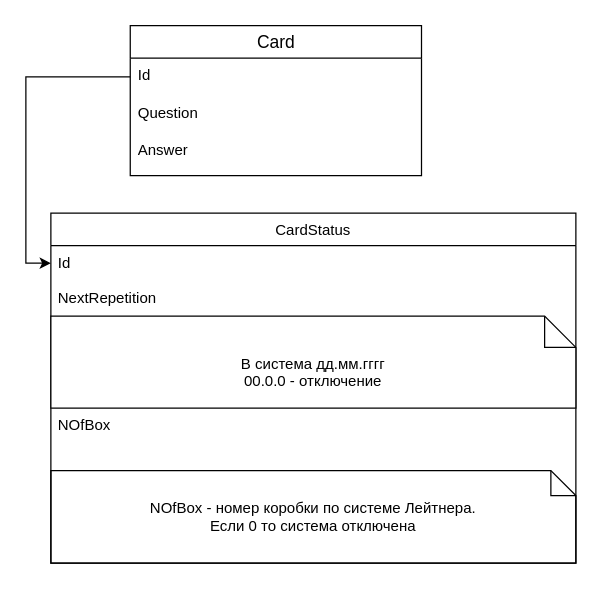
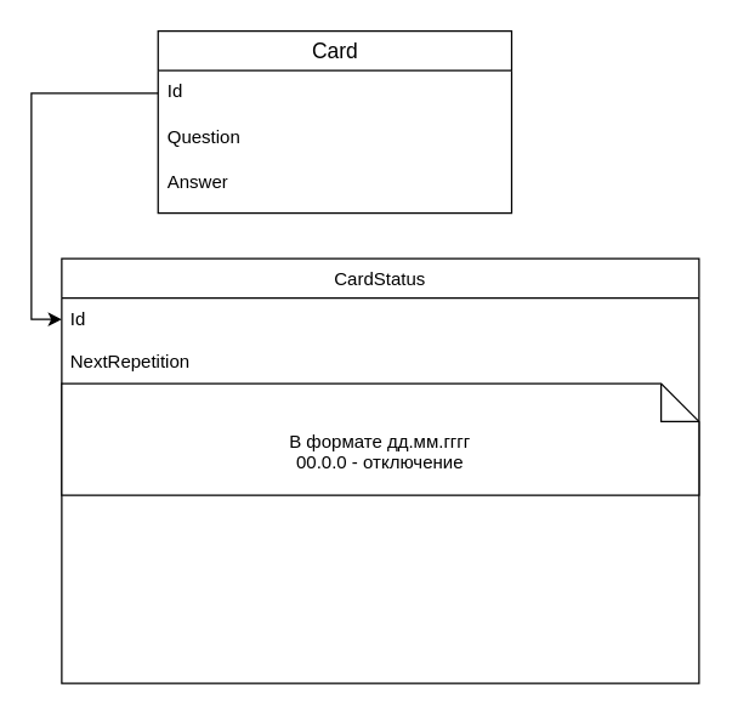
- <mxCell id="10" value="В система дд.мм.гггг&lt;br&gt;00.0.0 - отключение" style="shape=note2;boundedLbl=1;whiteSpace=wrap;html=1;size=25;verticalAlign=top;align=center;" parent="7" vertex="1"><mxGeometry y="56.44" width="420" height="73.56" as="geometry" /></mxCell>
+ <mxCell id="10" value="В формате дд.мм.гггг&lt;br&gt;00.0.0 - отключение" style="shape=note2;boundedLbl=1;whiteSpace=wrap;html=1;size=25;verticalAlign=top;align=center;" parent="7" vertex="1"><mxGeometry y="56.44" width="420" height="73.56" as="geometry" /></mxCell>
- <mxCell id="11" value="NOfBox" style="text;strokeColor=none;fillColor=none;spacingLeft=4;spacingRight=4;overflow=hidden;rotatable=0;points=[[0,0.5],[1,0.5]];portConstraint=eastwest;fontSize=12;align=left;html=1;rounded=0;flipV=0;shadow=0;" parent="7" vertex="1"><mxGeometry y="130" width="420" height="40" as="geometry" /></mxCell>
- <mxCell id="12" value="&lt;div&gt;NOfBox - номер коробки по системе Лейтнера.&lt;/div&gt;&lt;div&gt;Если 0 то система отключена&lt;br&gt;&lt;/div&gt;" style="shape=note;size=20;whiteSpace=wrap;html=1;fillColor=none;shadow=0;" parent="7" vertex="1"><mxGeometry y="180" width="420" height="74" as="geometry" /></mxCell>
